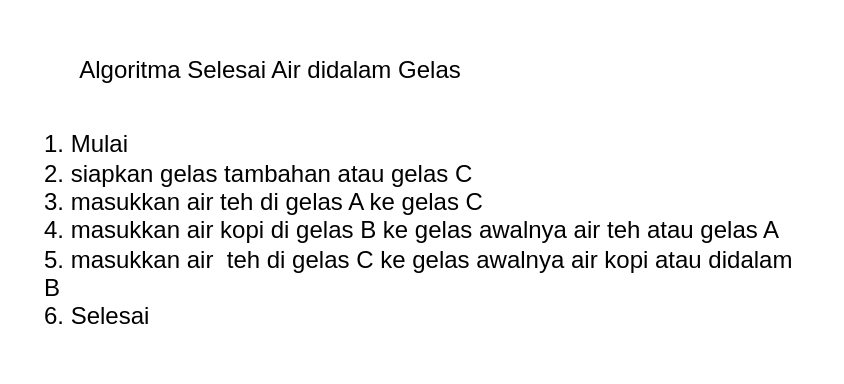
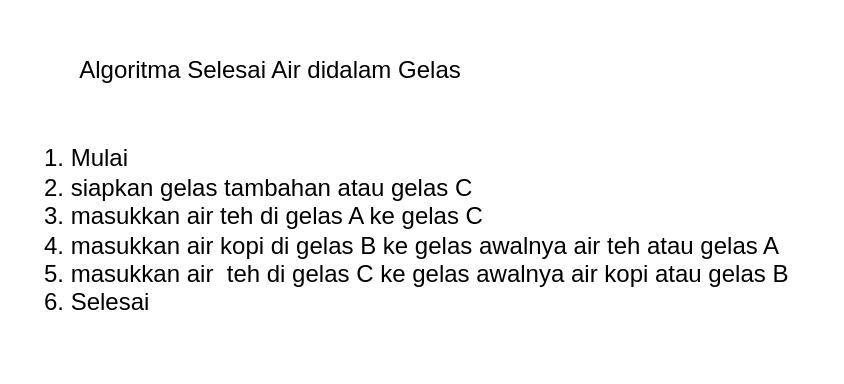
- <mxCell id="3" value="1. Mulai&lt;br&gt;2. siapkan gelas tambahan atau gelas C&lt;br&gt;3. masukkan air teh di gelas A ke gelas C&lt;br&gt;4. masukkan air kopi di gelas B ke gelas awalnya air teh atau gelas A&lt;br&gt;5. masukkan air&amp;nbsp; teh di gelas C ke gelas awalnya air kopi atau didalam B&lt;br&gt;6. Selesai" style="text;html=1;strokeColor=none;fillColor=none;align=left;verticalAlign=middle;whiteSpace=wrap;rounded=0;" vertex="1" parent="1"><mxGeometry x="20" y="60" width="380" height="110" as="geometry" /></mxCell>
+ <mxCell id="3" value="1. Mulai&lt;br&gt;2. siapkan gelas tambahan atau gelas C&lt;br&gt;3. masukkan air teh di gelas A ke gelas C&lt;br&gt;4. masukkan air kopi di gelas B ke gelas awalnya air teh atau gelas A&lt;br&gt;5. masukkan air&amp;nbsp; teh di gelas C ke gelas awalnya air kopi atau gelas B&lt;br&gt;6. Selesai" style="text;html=1;strokeColor=none;fillColor=none;align=left;verticalAlign=middle;whiteSpace=wrap;rounded=0;" vertex="1" parent="1"><mxGeometry x="20" y="60" width="380" height="110" as="geometry" /></mxCell>
